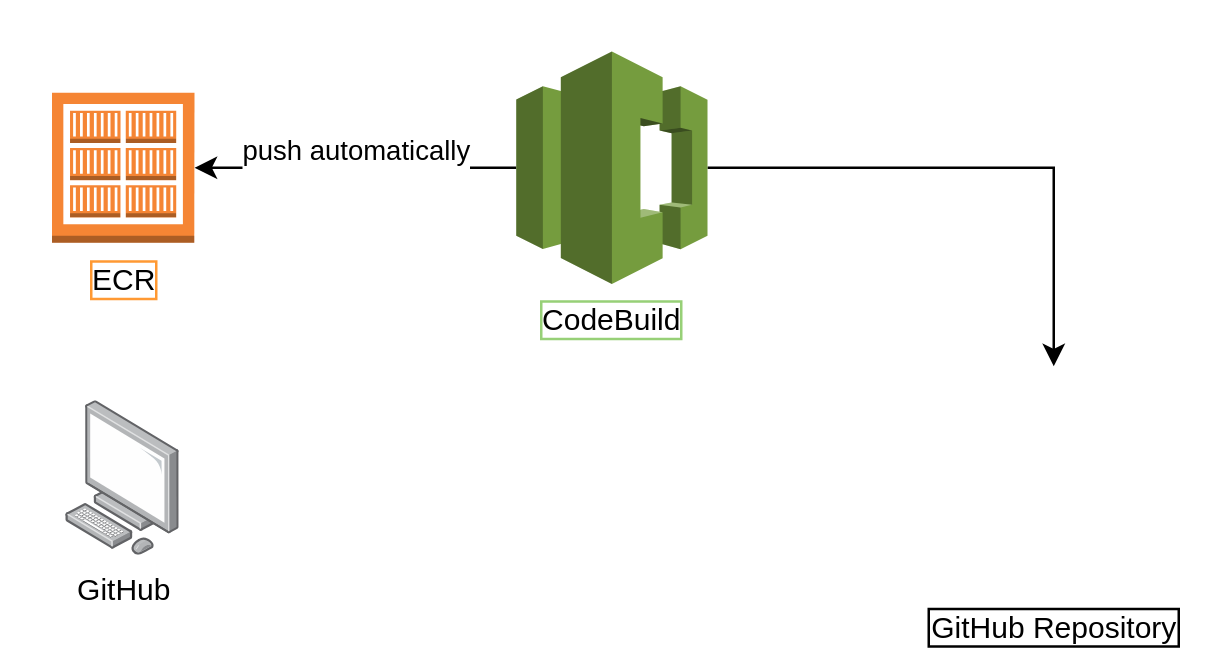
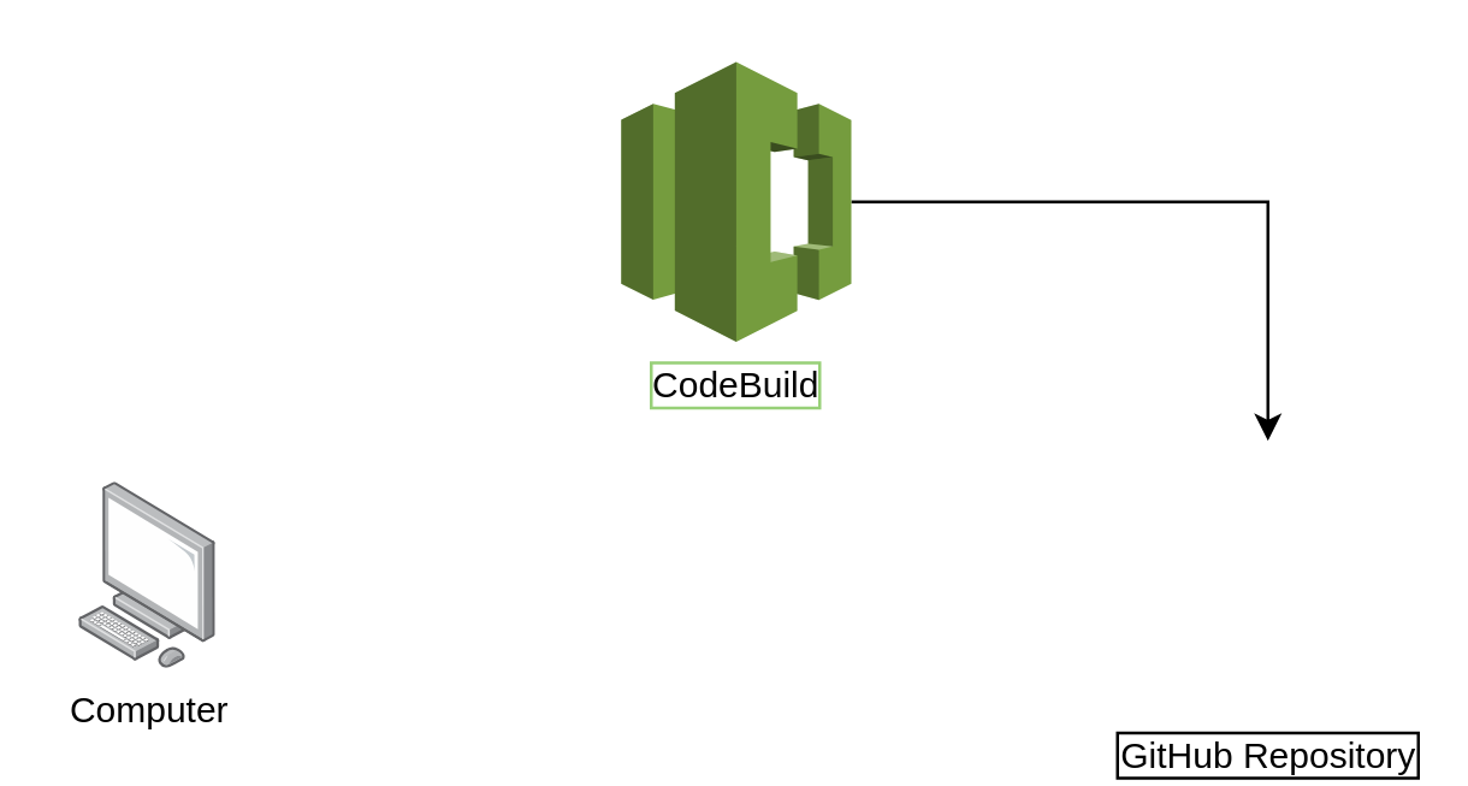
- <mxCell id="7" value="ECR" style="outlineConnect=0;dashed=0;verticalLabelPosition=bottom;verticalAlign=top;align=center;html=1;shape=mxgraph.aws3.ecr_registry;fillColor=#F58534;gradientColor=none;labelBorderColor=#FF9933;" vertex="1" parent="1"><mxGeometry x="20.3" y="36.5" width="57" height="60" as="geometry" /></mxCell>
- <mxCell id="5" value="push automatically&lt;div&gt;&lt;br&gt;&lt;/div&gt;" style="edgeStyle=orthogonalEdgeStyle;rounded=0;orthogonalLoop=1;jettySize=auto;html=1;entryX=1;entryY=0.5;entryDx=0;entryDy=0;entryPerimeter=0;" edge="1" parent="1" source="6" target="7"><mxGeometry relative="1" as="geometry"><mxPoint x="106" y="66.5" as="targetPoint" /></mxGeometry></mxCell>
- <mxCell id="2" value="GitHub" style="image;points=[];aspect=fixed;html=1;align=center;shadow=0;dashed=0;image=img/lib/allied_telesis/computer_and_terminals/Personal_Computer.svg;" vertex="1" parent="1"><mxGeometry x="26" y="160" width="45.6" height="61.8" as="geometry" /></mxCell>
+ <mxCell id="2" value="Computer" style="image;points=[];aspect=fixed;html=1;align=center;shadow=0;dashed=0;image=img/lib/allied_telesis/computer_and_terminals/Personal_Computer.svg;" vertex="1" parent="1"><mxGeometry x="26" y="160" width="45.6" height="61.8" as="geometry" /></mxCell>
